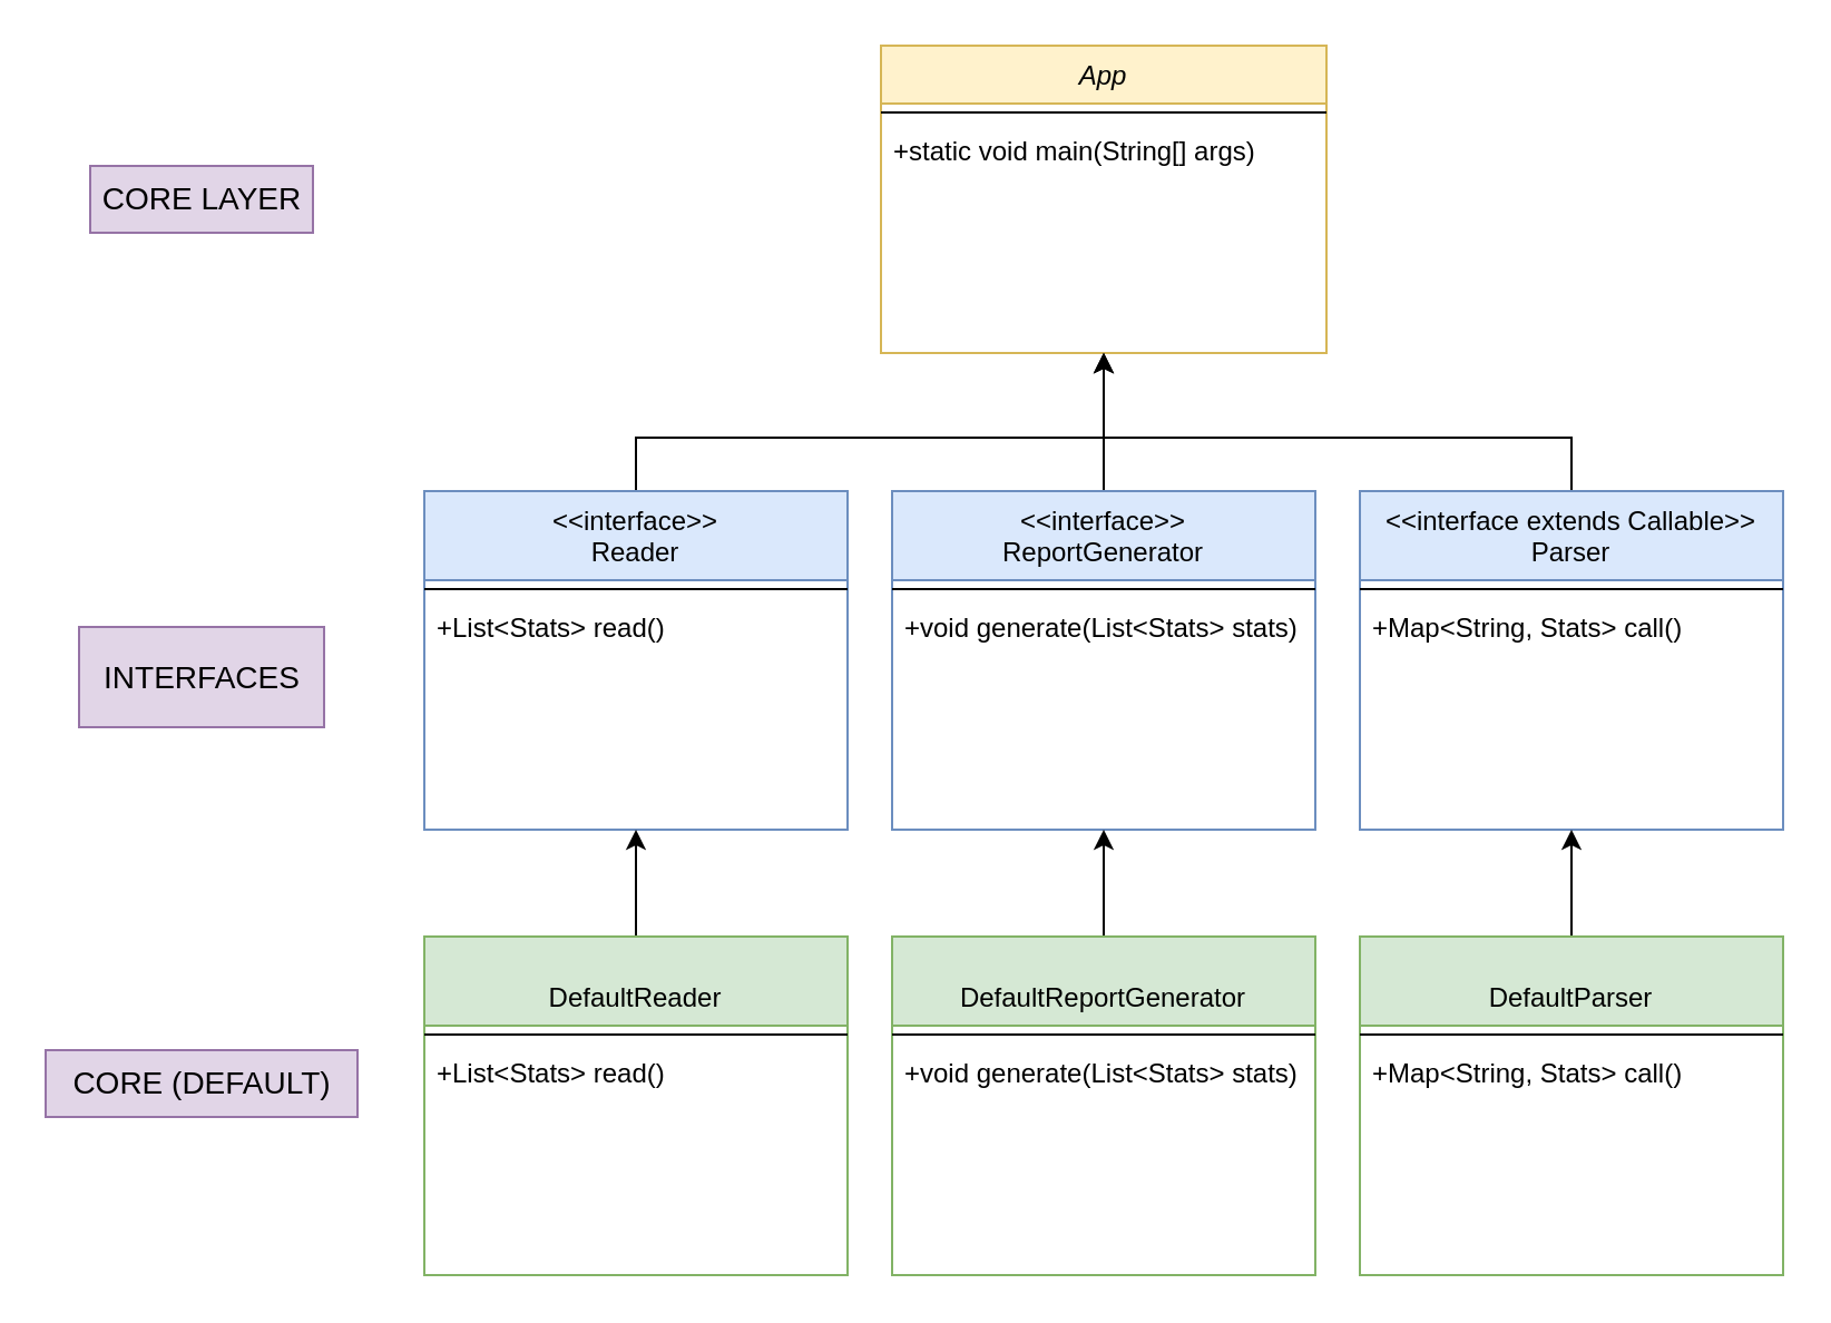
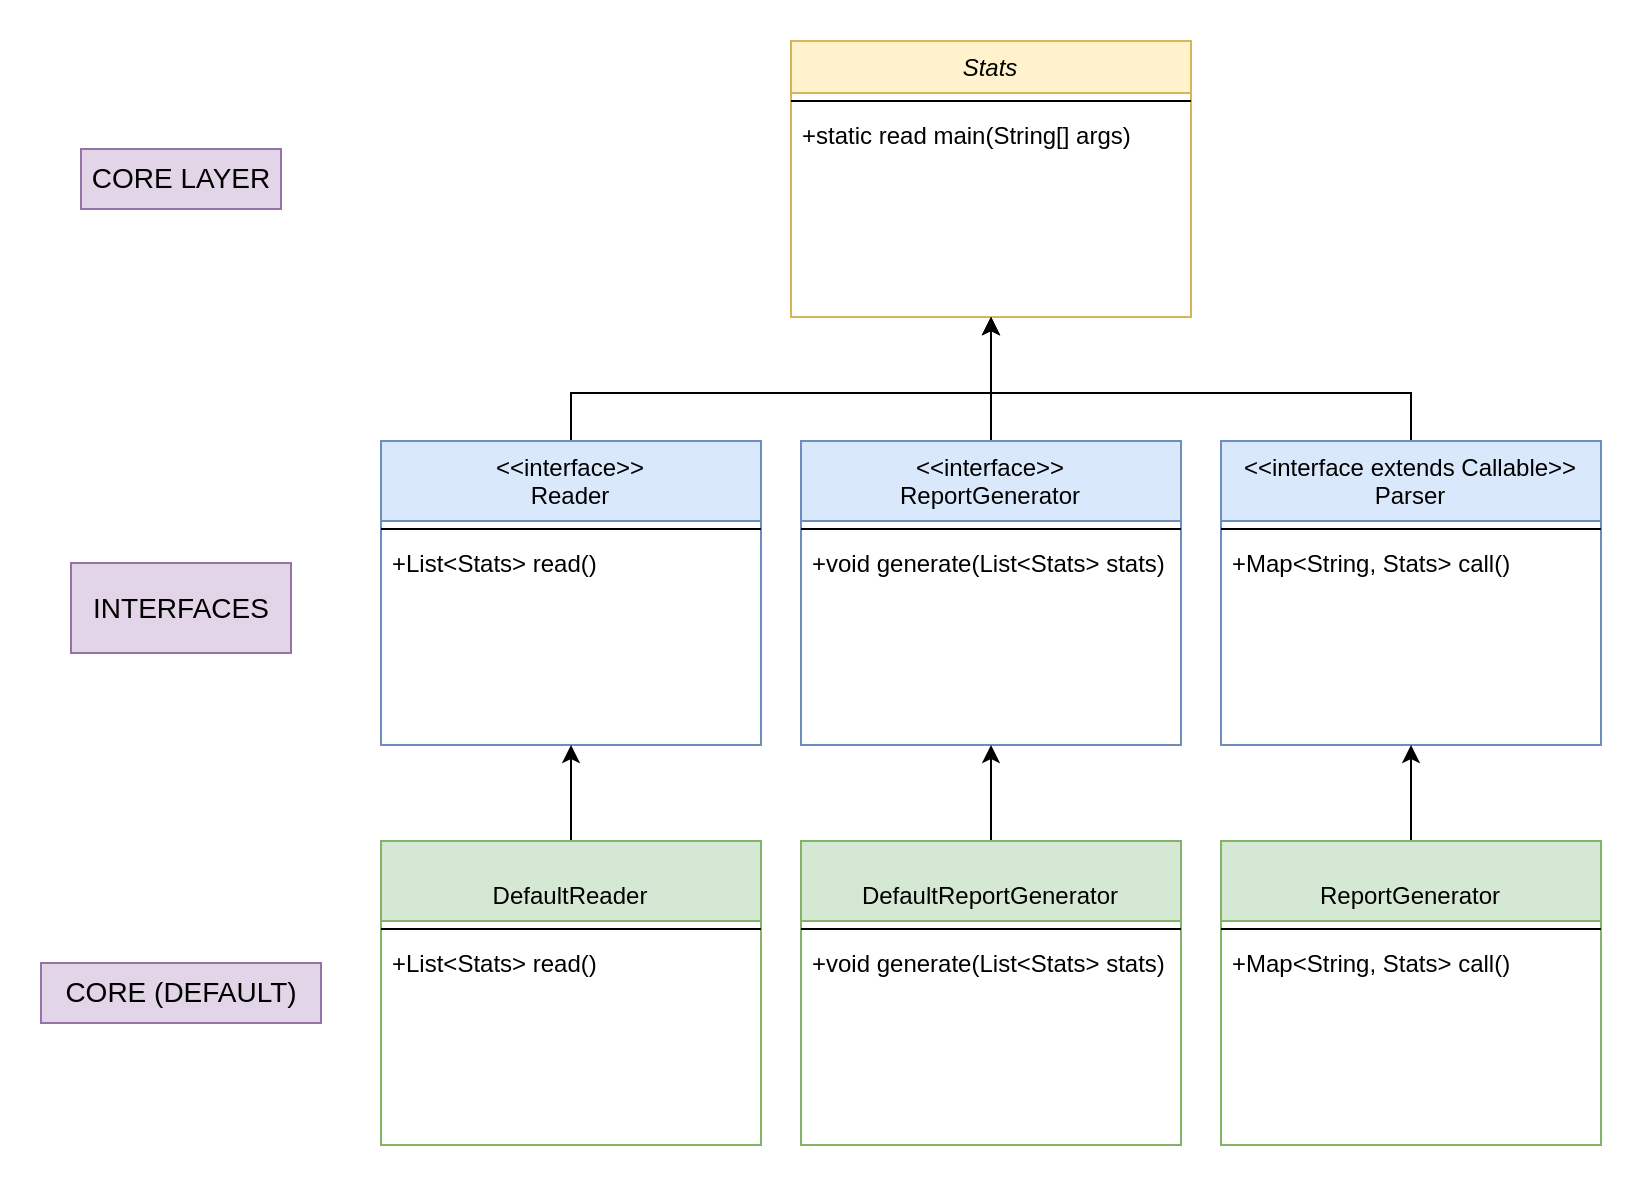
- <mxCell id="2" value="App" style="swimlane;fontStyle=2;align=center;verticalAlign=top;childLayout=stackLayout;horizontal=1;startSize=26;horizontalStack=0;resizeParent=1;resizeLast=0;collapsible=1;marginBottom=0;rounded=0;shadow=0;strokeWidth=1;fillColor=#fff2cc;strokeColor=#d6b656;" vertex="1" parent="1"><mxGeometry x="395" y="20" width="200" height="138" as="geometry"><mxRectangle x="230" y="140" width="160" height="26" as="alternateBounds" /></mxGeometry></mxCell>
+ <mxCell id="2" value="Stats" style="swimlane;fontStyle=2;align=center;verticalAlign=top;childLayout=stackLayout;horizontal=1;startSize=26;horizontalStack=0;resizeParent=1;resizeLast=0;collapsible=1;marginBottom=0;rounded=0;shadow=0;strokeWidth=1;fillColor=#fff2cc;strokeColor=#d6b656;" vertex="1" parent="1"><mxGeometry x="395" y="20" width="200" height="138" as="geometry"><mxRectangle x="230" y="140" width="160" height="26" as="alternateBounds" /></mxGeometry></mxCell>
- <mxCell id="4" value="+static void main(String[] args)" style="text;align=left;verticalAlign=top;spacingLeft=4;spacingRight=4;overflow=hidden;rotatable=0;points=[[0,0.5],[1,0.5]];portConstraint=eastwest;" vertex="1" parent="2"><mxGeometry y="34" width="200" height="26" as="geometry" /></mxCell>
+ <mxCell id="4" value="+static read main(String[] args)" style="text;align=left;verticalAlign=top;spacingLeft=4;spacingRight=4;overflow=hidden;rotatable=0;points=[[0,0.5],[1,0.5]];portConstraint=eastwest;" vertex="1" parent="2"><mxGeometry y="34" width="200" height="26" as="geometry" /></mxCell>
- <mxCell id="22" value="&#10;DefaultParser" style="swimlane;fontStyle=0;align=center;verticalAlign=top;childLayout=stackLayout;horizontal=1;startSize=40;horizontalStack=0;resizeParent=1;resizeLast=0;collapsible=1;marginBottom=0;rounded=0;shadow=0;strokeWidth=1;fillColor=#d5e8d4;strokeColor=#82b366;" vertex="1" parent="1"><mxGeometry x="610" y="420" width="190" height="152" as="geometry"><mxRectangle x="130" y="380" width="160" height="26" as="alternateBounds" /></mxGeometry></mxCell>
+ <mxCell id="22" value="&#10;ReportGenerator" style="swimlane;fontStyle=0;align=center;verticalAlign=top;childLayout=stackLayout;horizontal=1;startSize=40;horizontalStack=0;resizeParent=1;resizeLast=0;collapsible=1;marginBottom=0;rounded=0;shadow=0;strokeWidth=1;fillColor=#d5e8d4;strokeColor=#82b366;" vertex="1" parent="1"><mxGeometry x="610" y="420" width="190" height="152" as="geometry"><mxRectangle x="130" y="380" width="160" height="26" as="alternateBounds" /></mxGeometry></mxCell>
- <mxCell id="30" value="CORE (DEFAULT)" style="text;html=1;align=center;verticalAlign=middle;resizable=0;points=[];autosize=1;strokeColor=#9673a6;fillColor=#e1d5e7;glass=0;fontSize=14;" vertex="1" parent="1"><mxGeometry x="20" y="471" width="140" height="30" as="geometry" /></mxCell>
+ <mxCell id="30" value="CORE (DEFAULT)" style="text;html=1;align=center;verticalAlign=middle;resizable=0;points=[];autosize=1;strokeColor=#9673a6;fillColor=#e1d5e7;glass=0;fontSize=14;" vertex="1" parent="1"><mxGeometry x="20" y="481" width="140" height="30" as="geometry" /></mxCell>
